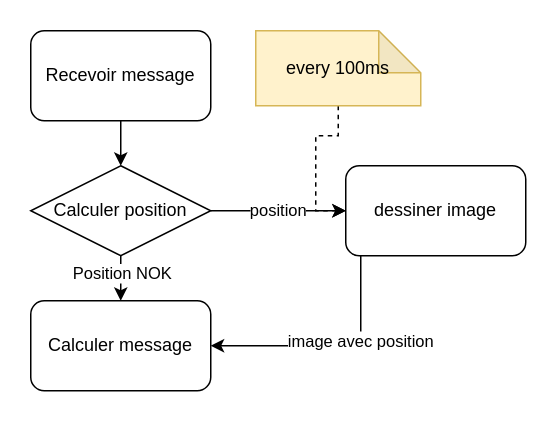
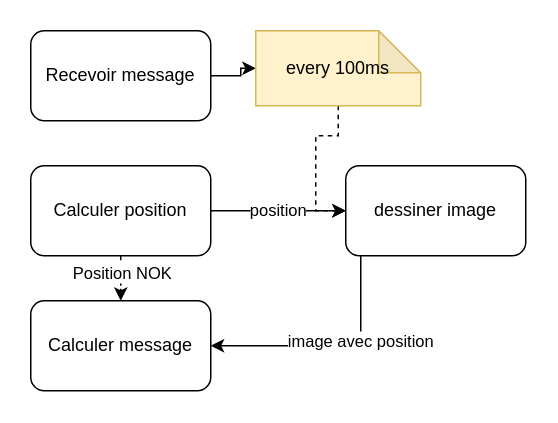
- <mxCell id="2" value="" style="edgeStyle=orthogonalEdgeStyle;rounded=0;orthogonalLoop=1;jettySize=auto;html=1;" parent="1" source="3" target="7" edge="1"><mxGeometry relative="1" as="geometry" /></mxCell>
+ <mxCell id="2" value="" style="edgeStyle=orthogonalEdgeStyle;rounded=0;orthogonalLoop=1;jettySize=auto;html=1;" parent="1" source="3" target="13" edge="1"><mxGeometry relative="1" as="geometry" /></mxCell>
- <mxCell id="7" value="Calculer position" style="rhombus;whiteSpace=wrap;html=1;" parent="1" vertex="1"><mxGeometry x="20" y="110" width="120" height="60" as="geometry" /></mxCell>
+ <mxCell id="7" value="Calculer position" style="rounded=1;whiteSpace=wrap;html=1;" parent="1" vertex="1"><mxGeometry x="20" y="110" width="120" height="60" as="geometry" /></mxCell>
- <mxCell id="4" value="" style="edgeStyle=orthogonalEdgeStyle;rounded=0;orthogonalLoop=1;jettySize=auto;html=1;" parent="1" source="7" target="8" edge="1"><mxGeometry relative="1" as="geometry" /></mxCell>
+ <mxCell id="4" value="" style="edgeStyle=orthogonalEdgeStyle;rounded=0;orthogonalLoop=1;jettySize=auto;html=1;dashed=1;" parent="1" source="7" target="8" edge="1"><mxGeometry relative="1" as="geometry" /></mxCell>
